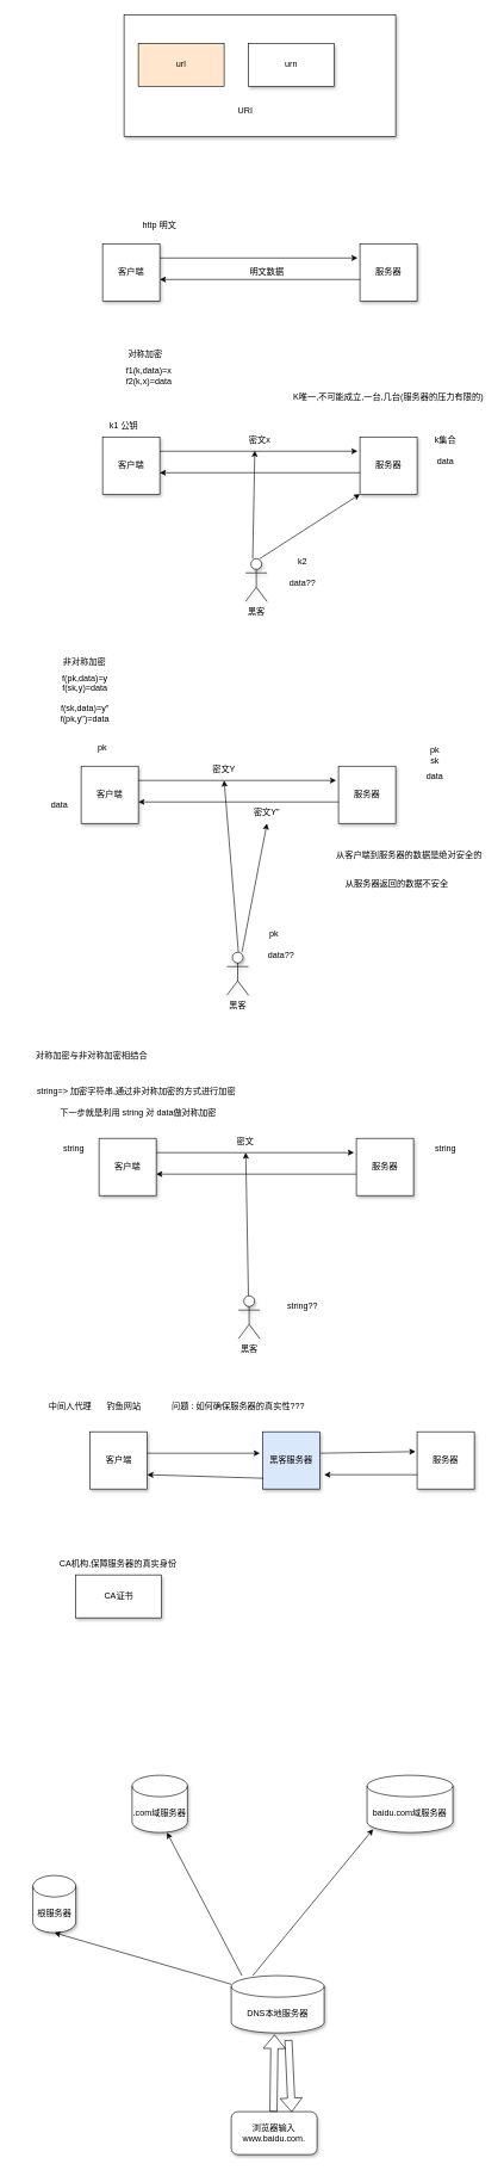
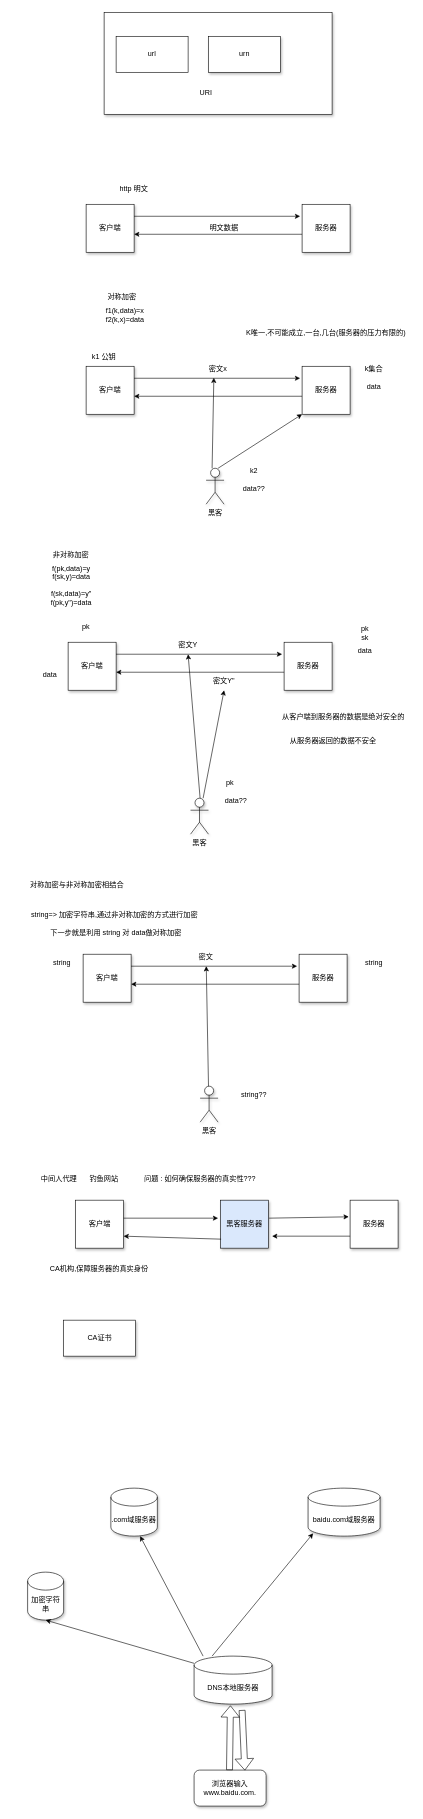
- <mxCell id="3" value="url" style="rounded=0;whiteSpace=wrap;html=1;fillColor=#ffe6cc;" vertex="1" parent="1"><mxGeometry x="193" y="60" width="120" height="60" as="geometry" /></mxCell>
+ <mxCell id="3" value="url" style="rounded=0;whiteSpace=wrap;html=1;" vertex="1" parent="1"><mxGeometry x="193" y="60" width="120" height="60" as="geometry" /></mxCell>
- <mxCell id="70" value="CA机构,保障服务器的真实身份" style="text;html=1;strokeColor=none;fillColor=none;align=center;verticalAlign=middle;whiteSpace=wrap;rounded=0;shadow=1;" vertex="1" parent="1"><mxGeometry x="65.5" y="2170" width="197.5" height="30" as="geometry" /></mxCell>
+ <mxCell id="70" value="CA机构,保障服务器的真实身份" style="text;html=1;strokeColor=none;fillColor=none;align=center;verticalAlign=middle;whiteSpace=wrap;rounded=0;shadow=1;" vertex="1" parent="1"><mxGeometry x="65.5" y="2100" width="197.5" height="30" as="geometry" /></mxCell>
- <mxCell id="75" value="根服务器" style="shape=cylinder3;whiteSpace=wrap;html=1;boundedLbl=1;backgroundOutline=1;size=15;shadow=1;" vertex="1" parent="1"><mxGeometry x="45.5" y="2620" width="60" height="80" as="geometry" /></mxCell>
+ <mxCell id="75" value="加密字符串" style="shape=cylinder3;whiteSpace=wrap;html=1;boundedLbl=1;backgroundOutline=1;size=15;shadow=1;" vertex="1" parent="1"><mxGeometry x="45.5" y="2620" width="60" height="80" as="geometry" /></mxCell>
